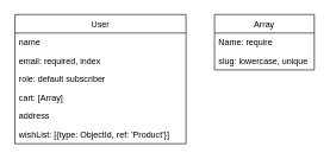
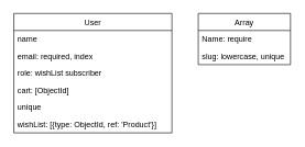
- <mxCell id="5" value="role: default subscriber" style="text;strokeColor=none;fillColor=none;align=left;verticalAlign=top;spacingLeft=4;spacingRight=4;overflow=hidden;rotatable=0;points=[[0,0.5],[1,0.5]];portConstraint=eastwest;" vertex="1" parent="2"><mxGeometry y="78" width="240" height="26" as="geometry" /></mxCell>
+ <mxCell id="5" value="role: wishList subscriber" style="text;strokeColor=none;fillColor=none;align=left;verticalAlign=top;spacingLeft=4;spacingRight=4;overflow=hidden;rotatable=0;points=[[0,0.5],[1,0.5]];portConstraint=eastwest;" vertex="1" parent="2"><mxGeometry y="78" width="240" height="26" as="geometry" /></mxCell>
- <mxCell id="6" value="cart: [Array]" style="text;strokeColor=none;fillColor=none;align=left;verticalAlign=top;spacingLeft=4;spacingRight=4;overflow=hidden;rotatable=0;points=[[0,0.5],[1,0.5]];portConstraint=eastwest;" vertex="1" parent="2"><mxGeometry y="104" width="240" height="26" as="geometry" /></mxCell>
+ <mxCell id="6" value="cart: [ObjectId]" style="text;strokeColor=none;fillColor=none;align=left;verticalAlign=top;spacingLeft=4;spacingRight=4;overflow=hidden;rotatable=0;points=[[0,0.5],[1,0.5]];portConstraint=eastwest;" vertex="1" parent="2"><mxGeometry y="104" width="240" height="26" as="geometry" /></mxCell>
- <mxCell id="7" value="address" style="text;strokeColor=none;fillColor=none;align=left;verticalAlign=top;spacingLeft=4;spacingRight=4;overflow=hidden;rotatable=0;points=[[0,0.5],[1,0.5]];portConstraint=eastwest;" vertex="1" parent="2"><mxGeometry y="130" width="240" height="26" as="geometry" /></mxCell>
+ <mxCell id="7" value="unique" style="text;strokeColor=none;fillColor=none;align=left;verticalAlign=top;spacingLeft=4;spacingRight=4;overflow=hidden;rotatable=0;points=[[0,0.5],[1,0.5]];portConstraint=eastwest;" vertex="1" parent="2"><mxGeometry y="130" width="240" height="26" as="geometry" /></mxCell>
